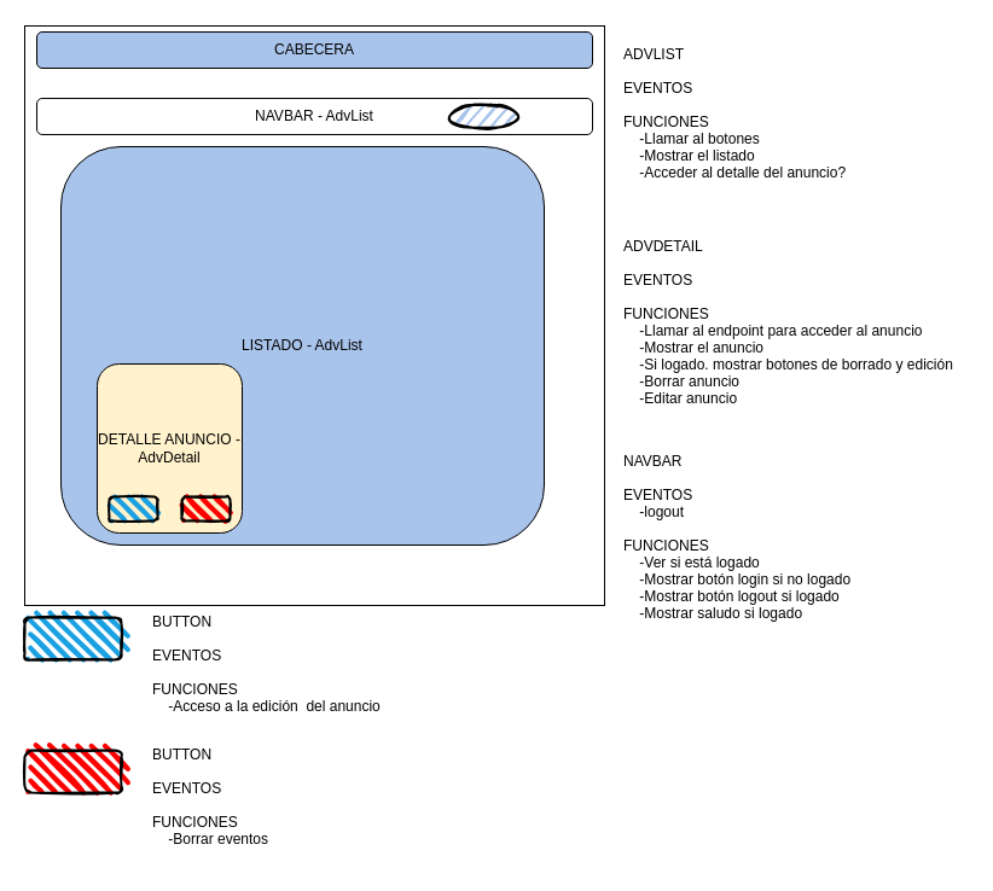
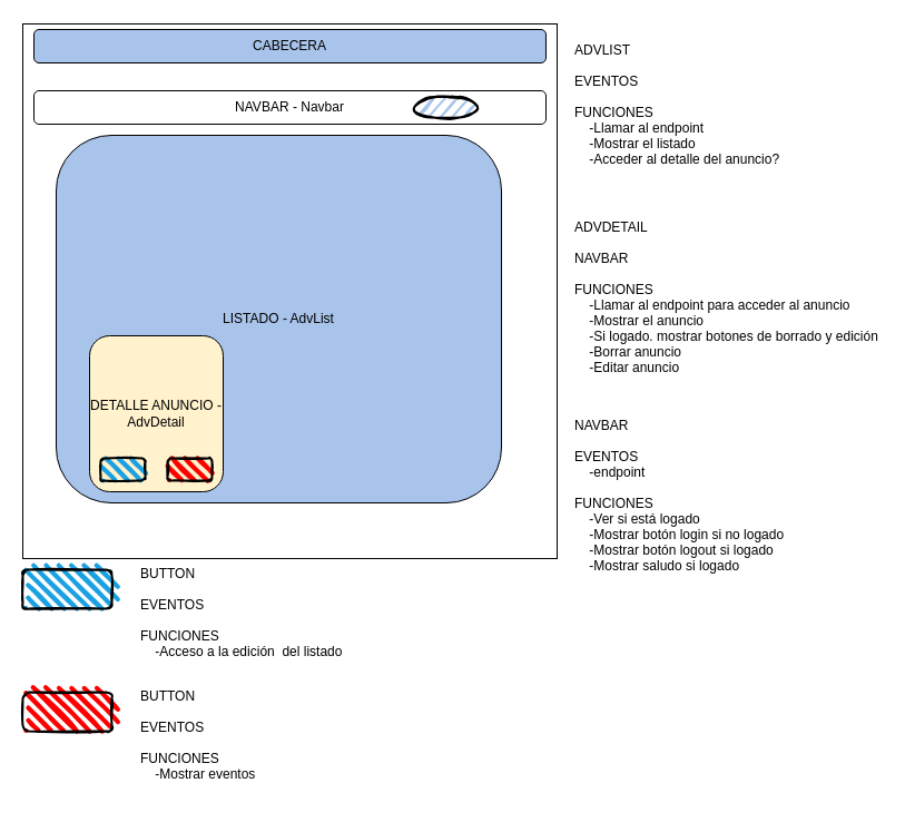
- <mxCell id="4" value="ADVLIST&#10;&#10;EVENTOS&#10;&#10;FUNCIONES&#10;    -Llamar al botones&#10;    -Mostrar el listado&#10;    -Acceder al detalle del anuncio?&#10;    " style="text;strokeColor=none;fillColor=none;align=left;verticalAlign=middle;spacingLeft=4;spacingRight=4;overflow=hidden;points=[[0,0.5],[1,0.5]];portConstraint=eastwest;rotatable=0;" vertex="1" parent="1"><mxGeometry x="510" y="20" width="290" height="160" as="geometry" /></mxCell>
+ <mxCell id="4" value="ADVLIST&#10;&#10;EVENTOS&#10;&#10;FUNCIONES&#10;    -Llamar al endpoint&#10;    -Mostrar el listado&#10;    -Acceder al detalle del anuncio?&#10;    " style="text;strokeColor=none;fillColor=none;align=left;verticalAlign=middle;spacingLeft=4;spacingRight=4;overflow=hidden;points=[[0,0.5],[1,0.5]];portConstraint=eastwest;rotatable=0;" vertex="1" parent="1"><mxGeometry x="510" y="20" width="290" height="160" as="geometry" /></mxCell>
- <mxCell id="14" value="NAVBAR - AdvList" style="rounded=1;whiteSpace=wrap;html=1;fillColor=none;" vertex="1" parent="1"><mxGeometry x="30" y="81" width="460" height="30" as="geometry" /></mxCell>
+ <mxCell id="14" value="NAVBAR - Navbar" style="rounded=1;whiteSpace=wrap;html=1;fillColor=none;" vertex="1" parent="1"><mxGeometry x="30" y="81" width="460" height="30" as="geometry" /></mxCell>
- <mxCell id="6" value="ADVDETAIL&#10;&#10;EVENTOS&#10;&#10;FUNCIONES&#10;    -Llamar al endpoint para acceder al anuncio&#10;    -Mostrar el anuncio&#10;    -Si logado. mostrar botones de borrado y edición&#10;    -Borrar anuncio&#10;    -Editar anuncio&#10;    " style="text;strokeColor=none;fillColor=none;align=left;verticalAlign=middle;spacingLeft=4;spacingRight=4;overflow=hidden;points=[[0,0.5],[1,0.5]];portConstraint=eastwest;rotatable=0;" vertex="1" parent="1"><mxGeometry x="510" y="158" width="290" height="230" as="geometry" /></mxCell>
+ <mxCell id="6" value="ADVDETAIL&#10;&#10;NAVBAR&#10;&#10;FUNCIONES&#10;    -Llamar al endpoint para acceder al anuncio&#10;    -Mostrar el anuncio&#10;    -Si logado. mostrar botones de borrado y edición&#10;    -Borrar anuncio&#10;    -Editar anuncio&#10;    " style="text;strokeColor=none;fillColor=none;align=left;verticalAlign=middle;spacingLeft=4;spacingRight=4;overflow=hidden;points=[[0,0.5],[1,0.5]];portConstraint=eastwest;rotatable=0;" vertex="1" parent="1"><mxGeometry x="510" y="158" width="290" height="230" as="geometry" /></mxCell>
- <mxCell id="15" value="NAVBAR&#10;&#10;EVENTOS&#10;    -logout&#10;&#10;FUNCIONES&#10;    -Ver si está logado&#10;    -Mostrar botón login si no logado&#10;    -Mostrar botón logout si logado&#10;    -Mostrar saludo si logado&#10;    " style="text;strokeColor=none;fillColor=none;align=left;verticalAlign=middle;spacingLeft=4;spacingRight=4;overflow=hidden;points=[[0,0.5],[1,0.5]];portConstraint=eastwest;rotatable=0;" vertex="1" parent="1"><mxGeometry x="510" y="371" width="290" height="160" as="geometry" /></mxCell>
+ <mxCell id="15" value="NAVBAR&#10;&#10;EVENTOS&#10;    -endpoint&#10;&#10;FUNCIONES&#10;    -Ver si está logado&#10;    -Mostrar botón login si no logado&#10;    -Mostrar botón logout si logado&#10;    -Mostrar saludo si logado&#10;    " style="text;strokeColor=none;fillColor=none;align=left;verticalAlign=middle;spacingLeft=4;spacingRight=4;overflow=hidden;points=[[0,0.5],[1,0.5]];portConstraint=eastwest;rotatable=0;" vertex="1" parent="1"><mxGeometry x="510" y="371" width="290" height="160" as="geometry" /></mxCell>
- <mxCell id="10" value="BUTTON&#10;&#10;EVENTOS&#10;&#10;FUNCIONES&#10;    -Acceso a la edición  del anuncio" style="text;strokeColor=none;fillColor=none;align=left;verticalAlign=middle;spacingLeft=4;spacingRight=4;overflow=hidden;points=[[0,0.5],[1,0.5]];portConstraint=eastwest;rotatable=0;" vertex="1" parent="1"><mxGeometry x="120" y="491" width="290" height="115" as="geometry" /></mxCell>
+ <mxCell id="10" value="BUTTON&#10;&#10;EVENTOS&#10;&#10;FUNCIONES&#10;    -Acceso a la edición  del listado" style="text;strokeColor=none;fillColor=none;align=left;verticalAlign=middle;spacingLeft=4;spacingRight=4;overflow=hidden;points=[[0,0.5],[1,0.5]];portConstraint=eastwest;rotatable=0;" vertex="1" parent="1"><mxGeometry x="120" y="491" width="290" height="115" as="geometry" /></mxCell>
- <mxCell id="11" value="BUTTON&#10;&#10;EVENTOS&#10;&#10;FUNCIONES&#10;    -Borrar eventos" style="text;strokeColor=none;fillColor=none;align=left;verticalAlign=middle;spacingLeft=4;spacingRight=4;overflow=hidden;points=[[0,0.5],[1,0.5]];portConstraint=eastwest;rotatable=0;" vertex="1" parent="1"><mxGeometry x="120" y="601" width="290" height="115" as="geometry" /></mxCell>
+ <mxCell id="11" value="BUTTON&#10;&#10;EVENTOS&#10;&#10;FUNCIONES&#10;    -Mostrar eventos" style="text;strokeColor=none;fillColor=none;align=left;verticalAlign=middle;spacingLeft=4;spacingRight=4;overflow=hidden;points=[[0,0.5],[1,0.5]];portConstraint=eastwest;rotatable=0;" vertex="1" parent="1"><mxGeometry x="120" y="601" width="290" height="115" as="geometry" /></mxCell>
